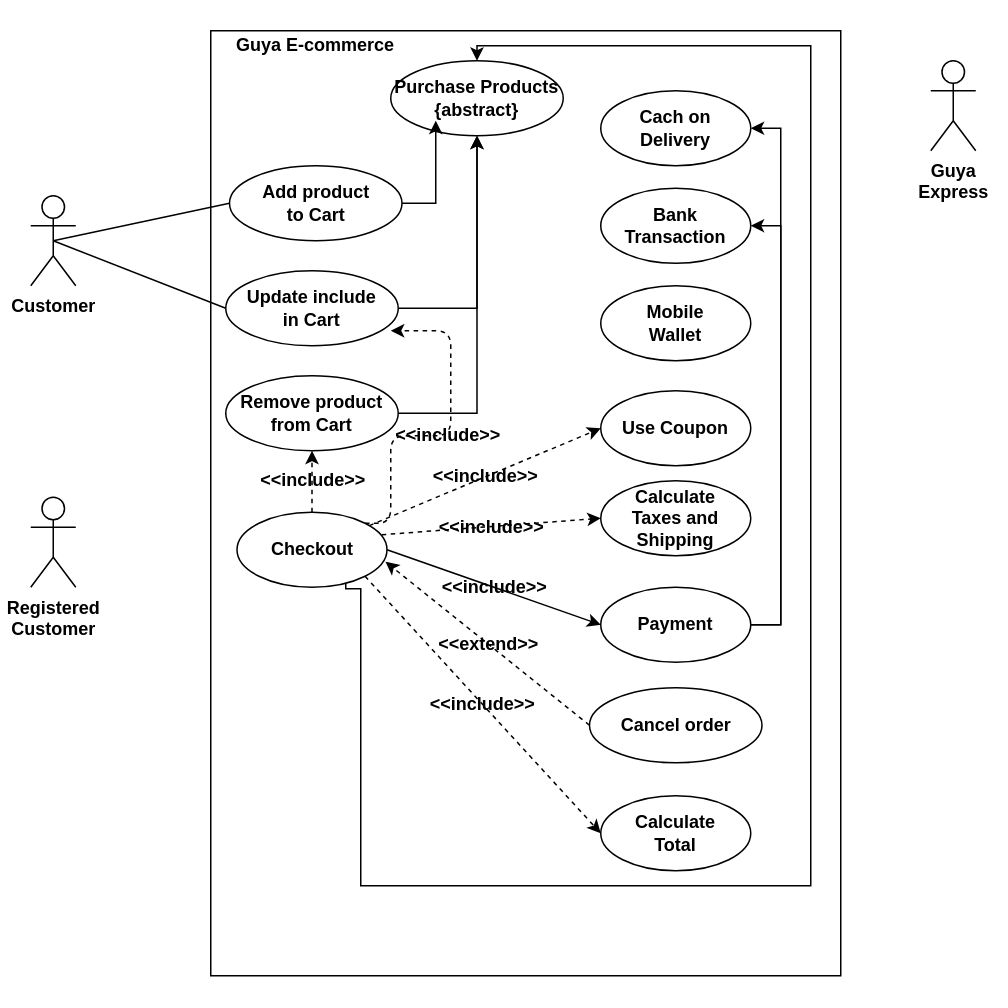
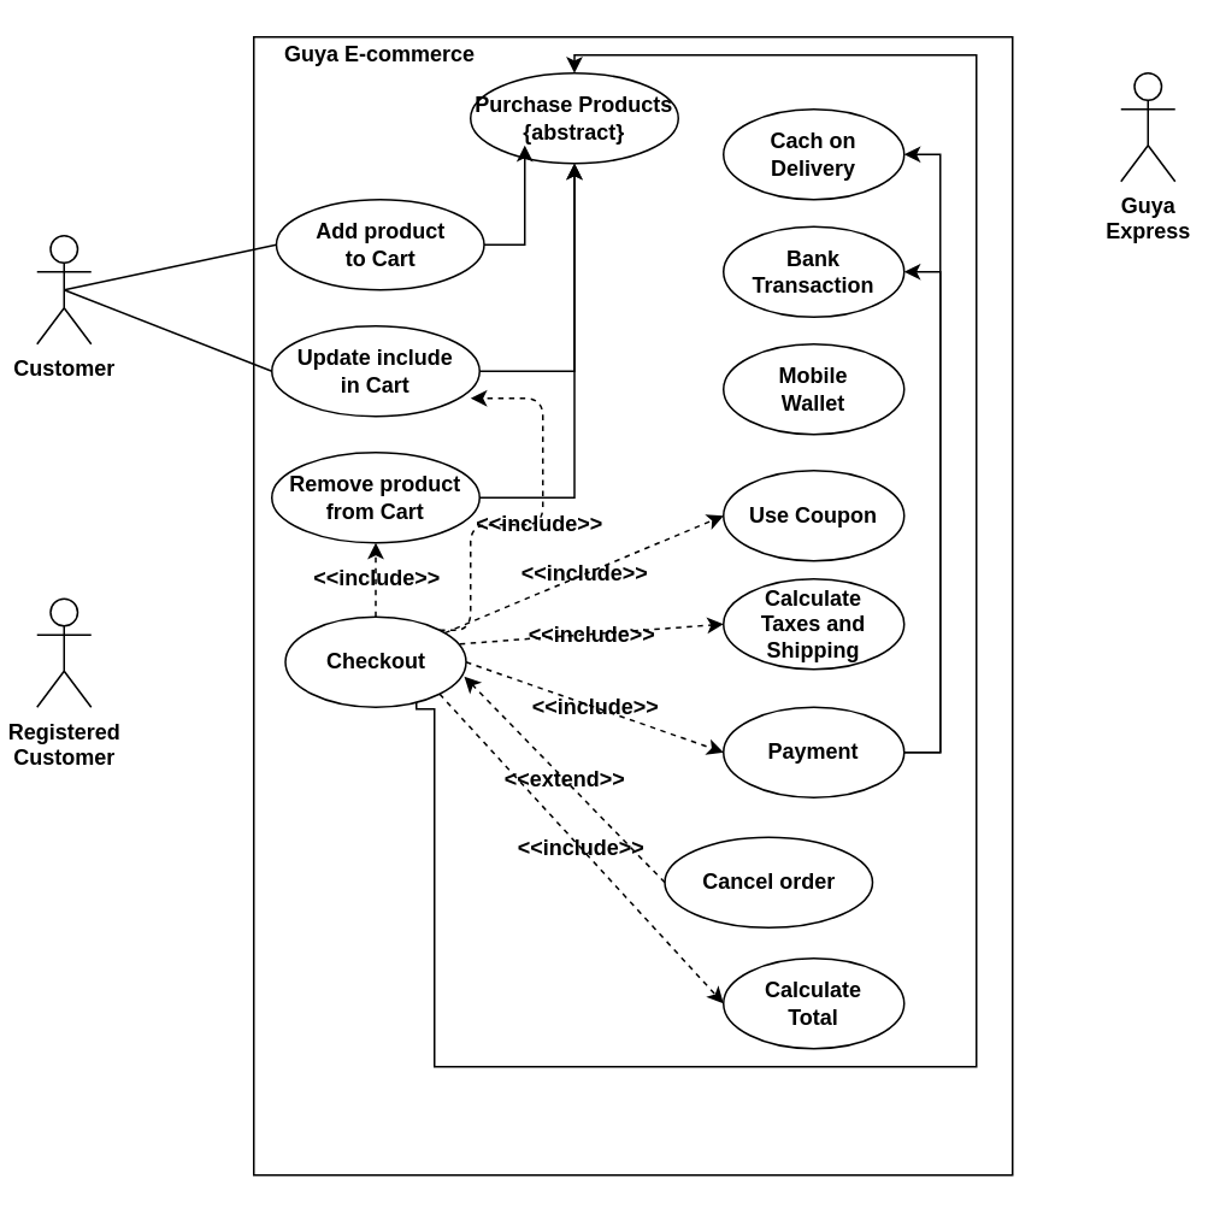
- <mxCell id="24" value="&amp;lt;&amp;lt;include&amp;gt;&amp;gt;" style="html=1;verticalAlign=middle;entryX=0;entryY=0.5;entryDx=0;entryDy=0;fontSize=12;fontStyle=1;fillColor=#ffffff;labelBackgroundColor=none;labelBorderColor=none;dashed=0;exitX=1;exitY=0.5;exitDx=0;exitDy=0;" edge="1" parent="1" target="21" source="17"><mxGeometry relative="1" as="geometry"><mxPoint x="342" y="450" as="sourcePoint" /><mxPoint x="450" y="1073" as="targetPoint" /><Array as="points" /></mxGeometry></mxCell>
+ <mxCell id="24" value="&amp;lt;&amp;lt;include&amp;gt;&amp;gt;" style="html=1;verticalAlign=middle;entryX=0;entryY=0.5;entryDx=0;entryDy=0;fontSize=12;fontStyle=1;fillColor=#ffffff;labelBackgroundColor=none;labelBorderColor=none;dashed=1;exitX=1;exitY=0.5;exitDx=0;exitDy=0;" edge="1" parent="1" target="21" source="17"><mxGeometry relative="1" as="geometry"><mxPoint x="342" y="450" as="sourcePoint" /><mxPoint x="450" y="1073" as="targetPoint" /><Array as="points" /></mxGeometry></mxCell>
- <mxCell id="15" value="Cancel order" style="ellipse;whiteSpace=wrap;html=1;fontStyle=1;align=center;horizontal=1;labelBackgroundColor=none;labelBorderColor=none;" vertex="1" parent="1"><mxGeometry x="392.5" y="458" width="115" height="50" as="geometry" /></mxCell>
+ <mxCell id="15" value="Cancel order" style="ellipse;whiteSpace=wrap;html=1;fontStyle=1;align=center;horizontal=1;labelBackgroundColor=none;labelBorderColor=none;" vertex="1" parent="1"><mxGeometry x="367.5" y="463" width="115" height="50" as="geometry" /></mxCell>
